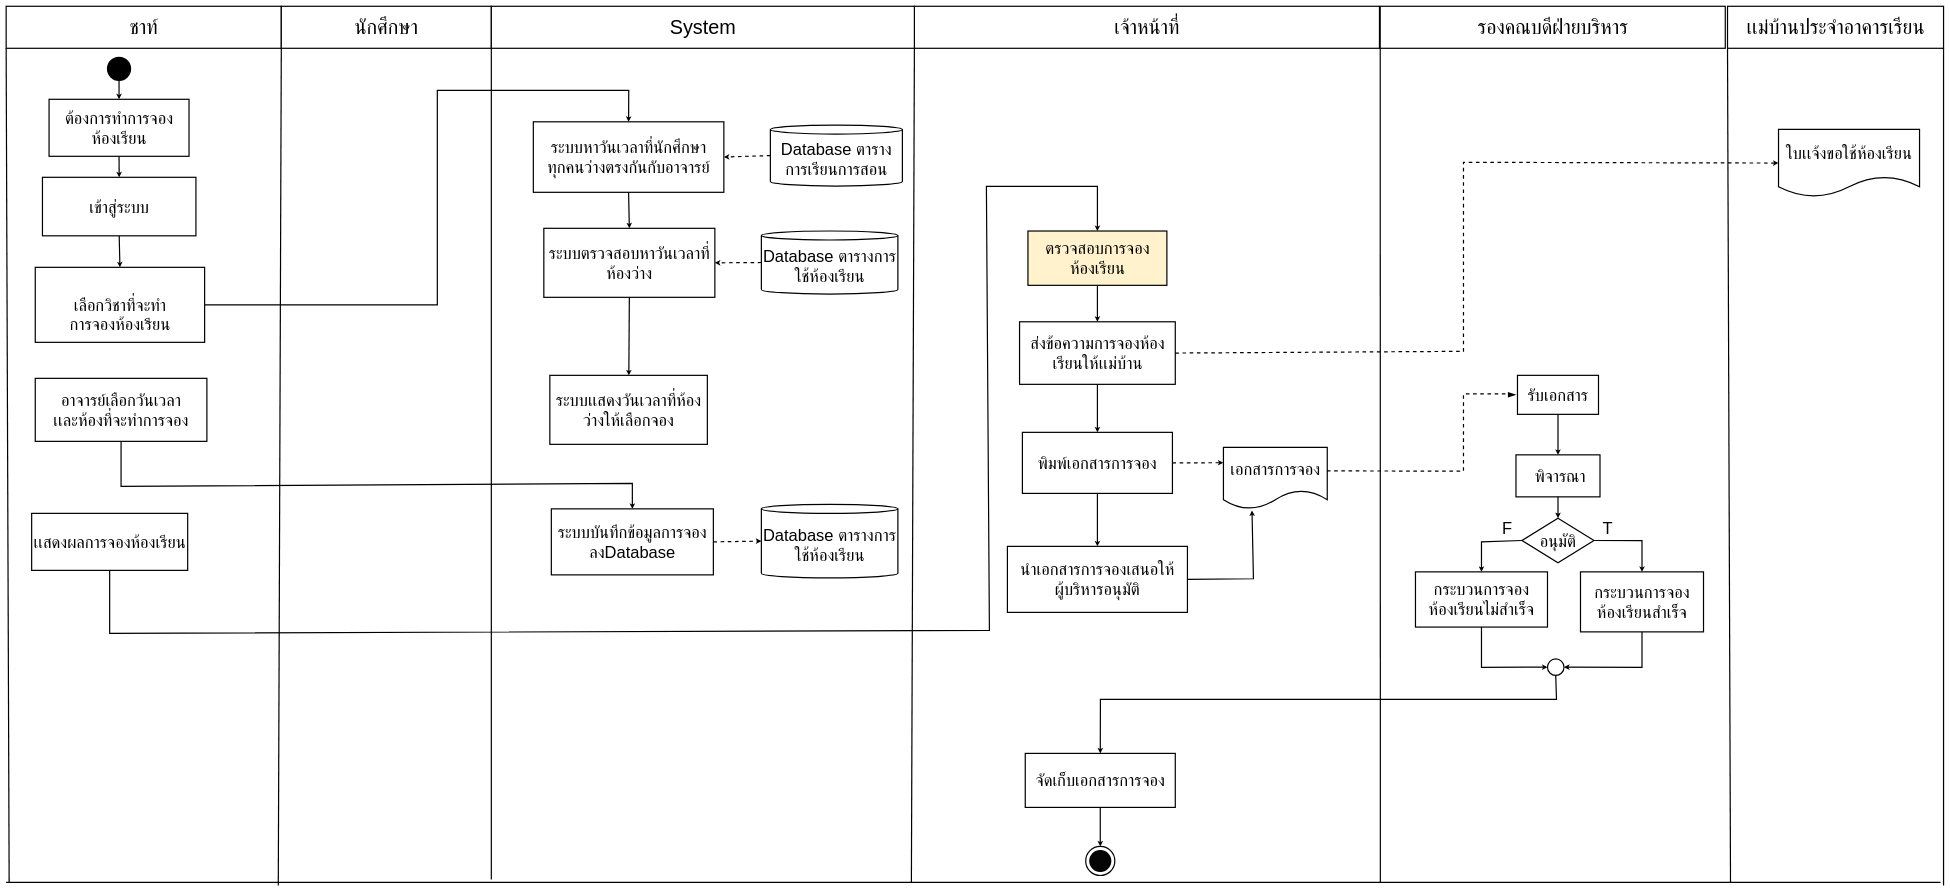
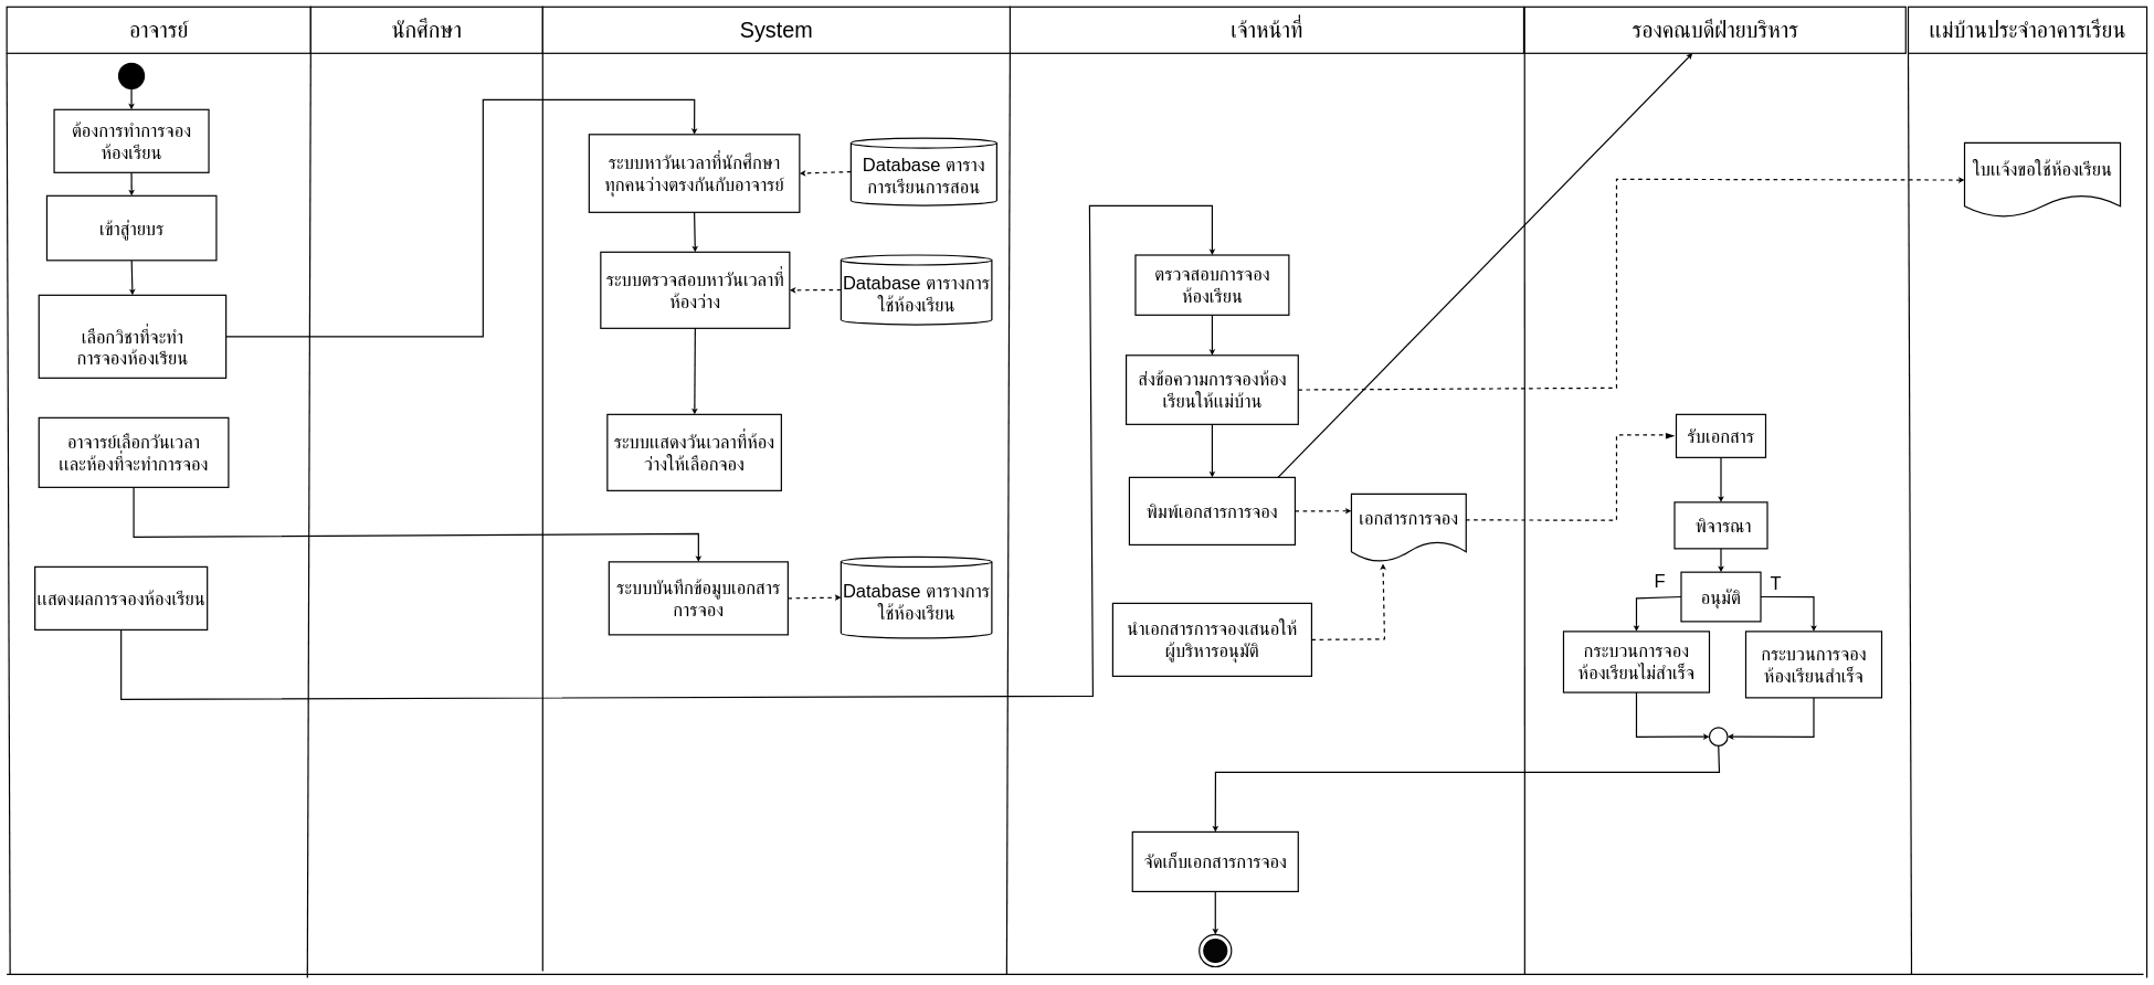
- <mxCell id="10" value="&lt;font style=&quot;font-size: 66px;&quot;&gt;ชาท์&lt;/font&gt;" style="rounded=0;whiteSpace=wrap;html=1;strokeWidth=4;" parent="1" vertex="1"><mxGeometry x="20" y="20" width="917" height="140" as="geometry" /></mxCell>
+ <mxCell id="10" value="&lt;font style=&quot;font-size: 66px;&quot;&gt;อาจารย์&lt;/font&gt;" style="rounded=0;whiteSpace=wrap;html=1;strokeWidth=4;" parent="1" vertex="1"><mxGeometry x="20" y="20" width="917" height="140" as="geometry" /></mxCell>
- <mxCell id="61" value="&lt;span style=&quot;font-size: 55px;&quot;&gt;เข้าสู่ระบบ&lt;/span&gt;" style="rounded=0;whiteSpace=wrap;html=1;strokeWidth=4;fontSize=55;" parent="1" vertex="1"><mxGeometry x="141" y="590" width="511.5" height="195" as="geometry" /></mxCell>
+ <mxCell id="61" value="&lt;span style=&quot;font-size: 55px;&quot;&gt;เข้าสู่ายบร&lt;/span&gt;" style="rounded=0;whiteSpace=wrap;html=1;strokeWidth=4;fontSize=55;" parent="1" vertex="1"><mxGeometry x="141" y="590" width="511.5" height="195" as="geometry" /></mxCell>
- <mxCell id="70" value="&lt;font style=&quot;font-size: 55px;&quot;&gt;ตรวจสอบการจองห้องเรียน&lt;/font&gt;" style="rounded=0;whiteSpace=wrap;html=1;strokeWidth=4;fontSize=55;fillColor=#fff2cc;" parent="1" vertex="1"><mxGeometry x="3425.5" y="769" width="463" height="181" as="geometry" /></mxCell>
+ <mxCell id="70" value="&lt;font style=&quot;font-size: 55px;&quot;&gt;ตรวจสอบการจองห้องเรียน&lt;/font&gt;" style="rounded=0;whiteSpace=wrap;html=1;strokeWidth=4;fontSize=55;" parent="1" vertex="1"><mxGeometry x="3425.5" y="769" width="463" height="181" as="geometry" /></mxCell>
- <mxCell id="30" value="" style="endArrow=classic;html=1;rounded=0;exitX=0.5;exitY=1;exitDx=0;exitDy=0;entryX=0.5;entryY=0;entryDx=0;entryDy=0;strokeWidth=4;fontSize=55;" parent="1" target="11" edge="1" source="41"><mxGeometry width="50" height="50" relative="1" as="geometry"><mxPoint x="3640.79" y="1446" as="sourcePoint" /><mxPoint x="3640.79" y="1546" as="targetPoint" /></mxGeometry></mxCell>
+ <mxCell id="30" value="" style="endArrow=classic;html=1;rounded=0;exitX=0.5;exitY=1;exitDx=0;exitDy=0;strokeWidth=4;fontSize=55;" parent="1" target="3" edge="1" source="41"><mxGeometry width="50" height="50" relative="1" as="geometry"><mxPoint x="3640.79" y="1446" as="sourcePoint" /><mxPoint x="3640.79" y="1546" as="targetPoint" /></mxGeometry></mxCell>
- <mxCell id="18" value="&lt;font style=&quot;font-size: 55px;&quot;&gt;F&lt;/font&gt;" style="text;html=1;align=center;verticalAlign=middle;resizable=0;points=[];autosize=1;strokeColor=none;fillColor=none;strokeWidth=4;" parent="1" vertex="1"><mxGeometry x="4992" y="1719" width="60" height="80" as="geometry" /></mxCell>
+ <mxCell id="18" value="&lt;font style=&quot;font-size: 55px;&quot;&gt;F&lt;/font&gt;" style="text;html=1;align=center;verticalAlign=middle;resizable=0;points=[];autosize=1;strokeColor=none;fillColor=none;strokeWidth=4;" parent="1" vertex="1"><mxGeometry x="4977" y="1714" width="60" height="80" as="geometry" /></mxCell>
- <mxCell id="14" value="&lt;font style=&quot;font-size: 55px;&quot;&gt;อนุมัติ&lt;/font&gt;" style="rhombus;whiteSpace=wrap;html=1;strokeWidth=4;" parent="1" vertex="1"><mxGeometry x="5072" y="1726" width="240" height="149" as="geometry" /></mxCell>
+ <mxCell id="14" value="&lt;font style=&quot;font-size: 55px;&quot;&gt;อนุมัติ&lt;/font&gt;" style="whiteSpace=wrap;html=1;strokeWidth=4;rounded=0;" parent="1" vertex="1"><mxGeometry x="5072" y="1726" width="240" height="149" as="geometry" /></mxCell>
- <mxCell id="63" value="&lt;font style=&quot;&quot;&gt;&lt;font style=&quot;font-size: 55px;&quot;&gt;ระบบบันทึกข้อมูลการจองลงDatabase&lt;/font&gt;&lt;br&gt;&lt;/font&gt;" style="rounded=0;whiteSpace=wrap;html=1;strokeWidth=4;" parent="1" vertex="1"><mxGeometry x="1837" y="1695" width="540" height="220" as="geometry" /></mxCell>
+ <mxCell id="63" value="&lt;font style=&quot;&quot;&gt;&lt;font style=&quot;font-size: 55px;&quot;&gt;ระบบบันทึกข้อมูบเอกสารการจอง&lt;/font&gt;&lt;br&gt;&lt;/font&gt;" style="rounded=0;whiteSpace=wrap;html=1;strokeWidth=4;" parent="1" vertex="1"><mxGeometry x="1837" y="1695" width="540" height="220" as="geometry" /></mxCell>
- <mxCell id="42" value="" style="endArrow=classic;html=1;rounded=0;exitX=1;exitY=0.5;exitDx=0;exitDy=0;dashed=0;strokeWidth=4;entryX=0.275;entryY=1.025;entryDx=0;entryDy=0;entryPerimeter=0;fontSize=55;" parent="1" source="11" edge="1" target="7"><mxGeometry width="50" height="50" relative="1" as="geometry"><mxPoint x="3533" y="1638.5" as="sourcePoint" /><mxPoint x="3703" y="1476" as="targetPoint" /><Array as="points"><mxPoint x="4177" y="1928" /></Array></mxGeometry></mxCell>
+ <mxCell id="42" value="" style="endArrow=classic;html=1;rounded=0;exitX=1;exitY=0.5;exitDx=0;exitDy=0;dashed=1;strokeWidth=4;entryX=0.275;entryY=1.025;entryDx=0;entryDy=0;entryPerimeter=0;fontSize=55;" parent="1" source="11" edge="1" target="7"><mxGeometry width="50" height="50" relative="1" as="geometry"><mxPoint x="3533" y="1638.5" as="sourcePoint" /><mxPoint x="3703" y="1476" as="targetPoint" /><Array as="points"><mxPoint x="4177" y="1928" /></Array></mxGeometry></mxCell>
